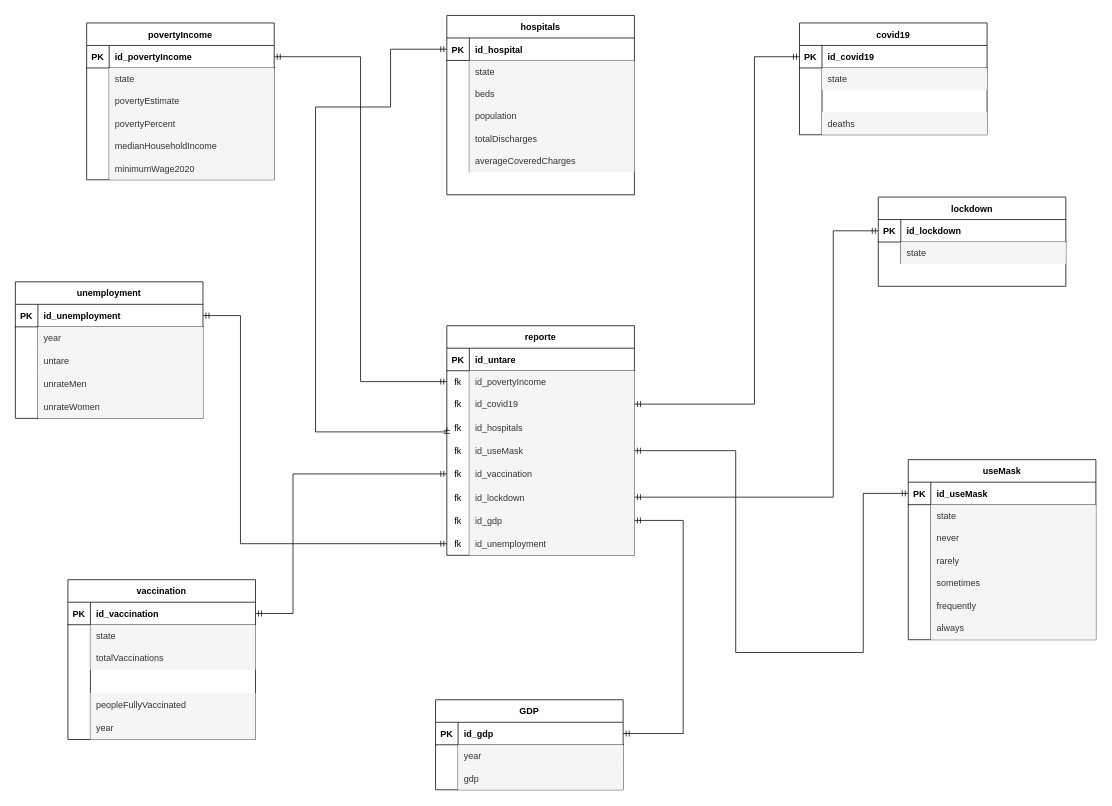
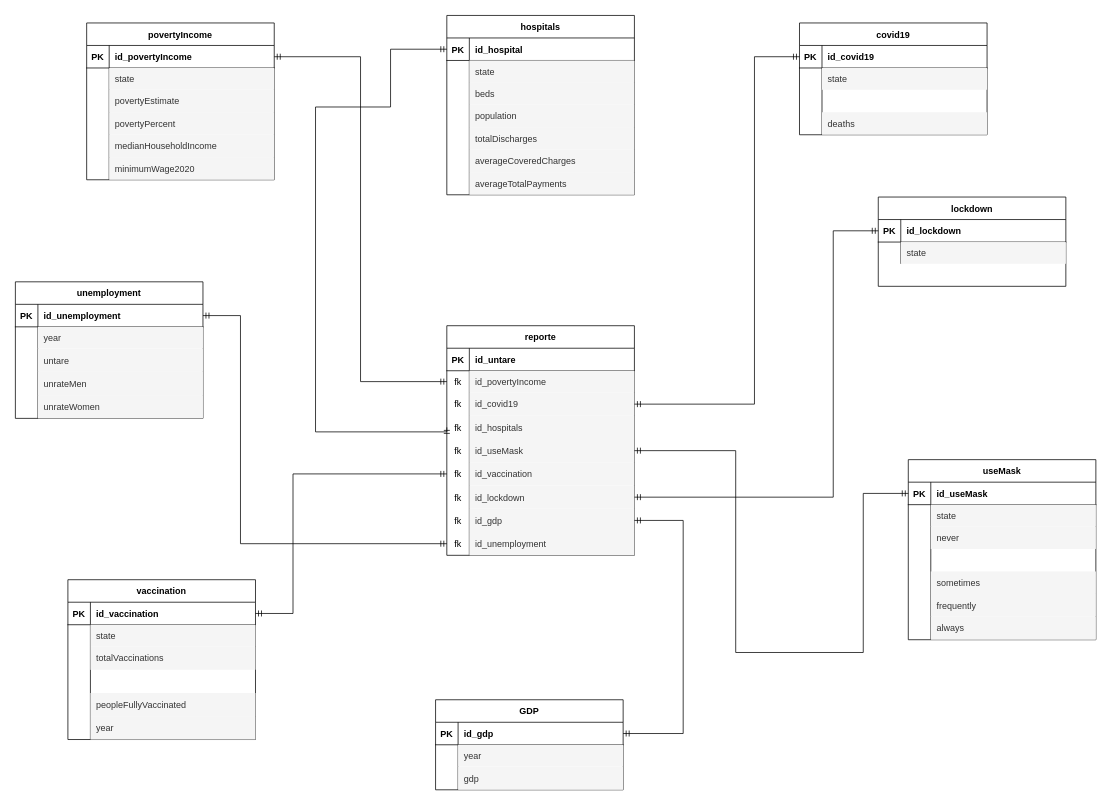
+ <mxCell id="54" value="averageTotalPayments" style="shape=partialRectangle;overflow=hidden;connectable=0;fillColor=#f5f5f5;top=0;left=0;bottom=0;right=0;align=left;spacingLeft=6;strokeColor=#666666;fontColor=#333333;" parent="52" vertex="1"><mxGeometry x="30" width="220" height="30" as="geometry"><mxRectangle width="220" height="30" as="alternateBounds" /></mxGeometry></mxCell>
- <mxCell id="67" value="rarely" style="shape=partialRectangle;overflow=hidden;connectable=0;fillColor=#f5f5f5;top=0;left=0;bottom=0;right=0;align=left;spacingLeft=6;strokeColor=#666666;fontColor=#333333;" parent="65" vertex="1"><mxGeometry x="30" width="220" height="30" as="geometry"><mxRectangle width="220" height="30" as="alternateBounds" /></mxGeometry></mxCell>
